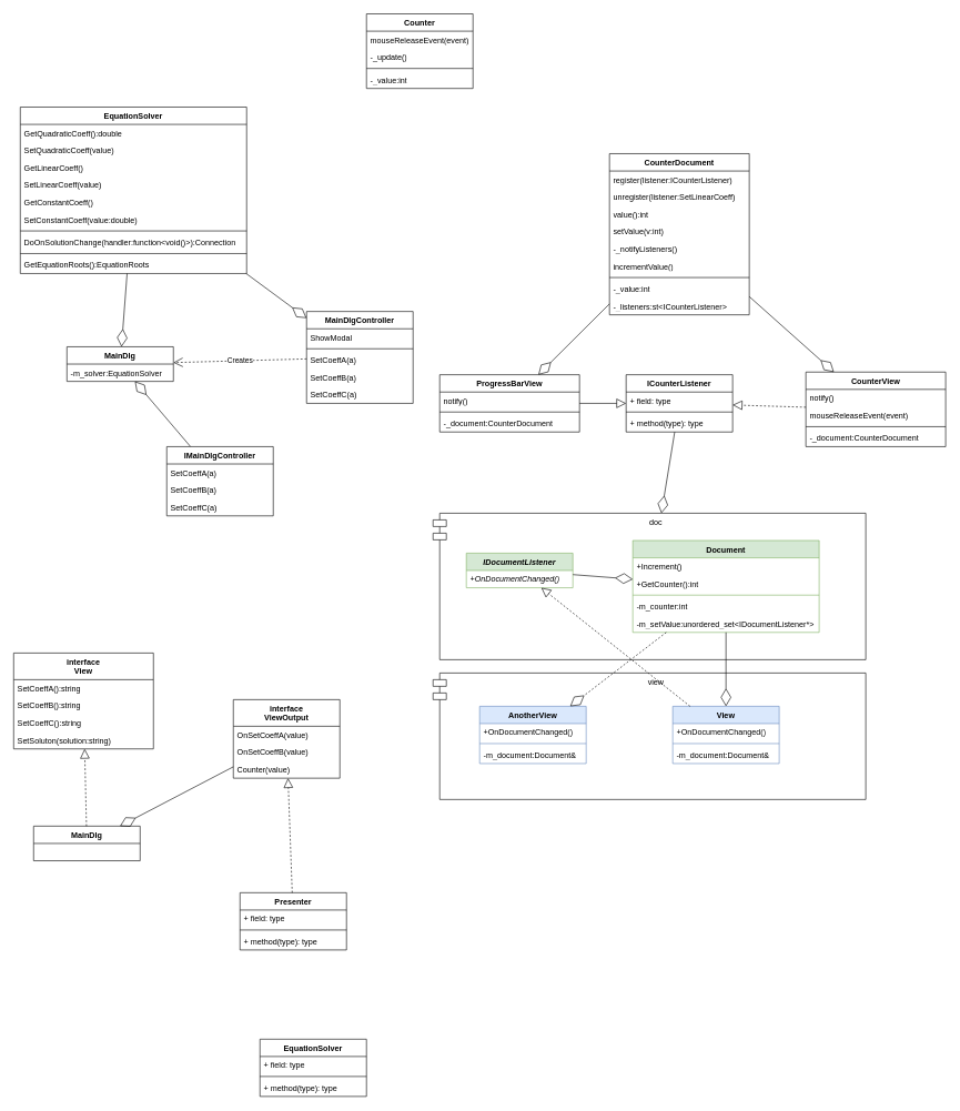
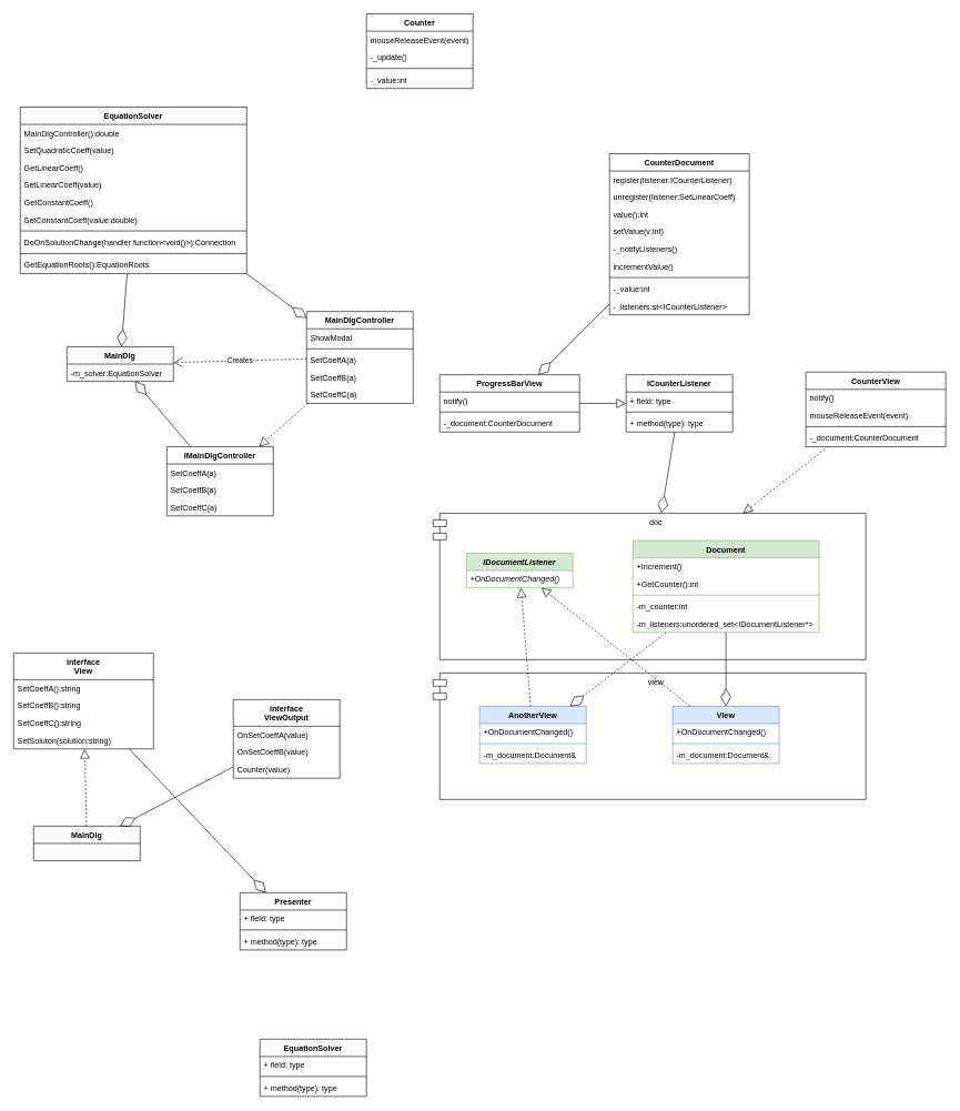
- <mxCell id="5" value="GetQuadraticCoeff():double" style="text;strokeColor=none;fillColor=none;align=left;verticalAlign=top;spacingLeft=4;spacingRight=4;overflow=hidden;rotatable=0;points=[[0,0.5],[1,0.5]];portConstraint=eastwest;" parent="4" vertex="1"><mxGeometry y="26" width="340" height="26" as="geometry" /></mxCell>
+ <mxCell id="5" value="MainDlgController():double" style="text;strokeColor=none;fillColor=none;align=left;verticalAlign=top;spacingLeft=4;spacingRight=4;overflow=hidden;rotatable=0;points=[[0,0.5],[1,0.5]];portConstraint=eastwest;" parent="4" vertex="1"><mxGeometry y="26" width="340" height="26" as="geometry" /></mxCell>
- <mxCell id="74" value="" style="endArrow=diamondThin;endFill=0;endSize=24;html=1;rounded=0;" parent="1" source="59" target="69" edge="1"><mxGeometry width="160" relative="1" as="geometry"><mxPoint x="920" y="580" as="sourcePoint" /><mxPoint x="1080" y="580" as="targetPoint" /></mxGeometry></mxCell>
- <mxCell id="83" value="" style="endArrow=block;dashed=1;endFill=0;endSize=12;html=1;rounded=0;" parent="1" source="69" target="79" edge="1"><mxGeometry width="160" relative="1" as="geometry"><mxPoint x="1230" y="180" as="sourcePoint" /><mxPoint x="1390" y="180" as="targetPoint" /></mxGeometry></mxCell>
+ <mxCell id="83" value="" style="endArrow=block;dashed=1;endFill=0;endSize=12;html=1;rounded=0;" parent="1" source="69" target="3" edge="1"><mxGeometry width="160" relative="1" as="geometry"><mxPoint x="1230" y="180" as="sourcePoint" /><mxPoint x="1390" y="180" as="targetPoint" /></mxGeometry></mxCell>
+ <mxCell id="29" value="" style="endArrow=block;dashed=1;endFill=0;endSize=12;html=1;" parent="1" source="23" target="19" edge="1"><mxGeometry width="160" relative="1" as="geometry"><mxPoint x="510" y="460" as="sourcePoint" /><mxPoint x="670" y="460" as="targetPoint" /></mxGeometry></mxCell>
- <mxCell id="101" value="" style="endArrow=diamondThin;endFill=0;endSize=24;html=1;rounded=0;" parent="1" source="97" target="91" edge="1"><mxGeometry width="160" relative="1" as="geometry"><mxPoint x="1080" y="980" as="sourcePoint" /><mxPoint x="1240" y="980" as="targetPoint" /></mxGeometry></mxCell>
- <mxCell id="96" value="-m_setValue:unordered_set&amp;lt;IDocumentListener*&amp;gt;" style="text;strokeColor=none;fillColor=none;align=left;verticalAlign=top;spacingLeft=4;spacingRight=4;overflow=hidden;rotatable=0;points=[[0,0.5],[1,0.5]];portConstraint=eastwest;whiteSpace=wrap;html=1;" parent="91" vertex="1"><mxGeometry y="112" width="280" height="26" as="geometry" /></mxCell>
+ <mxCell id="96" value="-m_listeners:unordered_set&amp;lt;IDocumentListener*&amp;gt;" style="text;strokeColor=none;fillColor=none;align=left;verticalAlign=top;spacingLeft=4;spacingRight=4;overflow=hidden;rotatable=0;points=[[0,0.5],[1,0.5]];portConstraint=eastwest;whiteSpace=wrap;html=1;" parent="91" vertex="1"><mxGeometry y="112" width="280" height="26" as="geometry" /></mxCell>
+ <mxCell id="106" value="" style="endArrow=block;dashed=1;endFill=0;endSize=12;html=1;rounded=0;" parent="1" source="102" target="97" edge="1"><mxGeometry width="160" relative="1" as="geometry"><mxPoint x="980" y="990" as="sourcePoint" /><mxPoint x="1140" y="990" as="targetPoint" /></mxGeometry></mxCell>
+ <mxCell id="48" value="" style="endArrow=diamondThin;endFill=0;endSize=24;html=1;" parent="1" source="32" target="38" edge="1"><mxGeometry width="160" relative="1" as="geometry"><mxPoint x="250" y="1300" as="sourcePoint" /><mxPoint x="410" y="1300" as="targetPoint" /></mxGeometry></mxCell>
- <mxCell id="47" value="" style="endArrow=block;dashed=1;endFill=0;endSize=12;html=1;" parent="1" source="38" target="42" edge="1"><mxGeometry width="160" relative="1" as="geometry"><mxPoint x="380" y="1270" as="sourcePoint" /><mxPoint x="540" y="1270" as="targetPoint" /></mxGeometry></mxCell>
